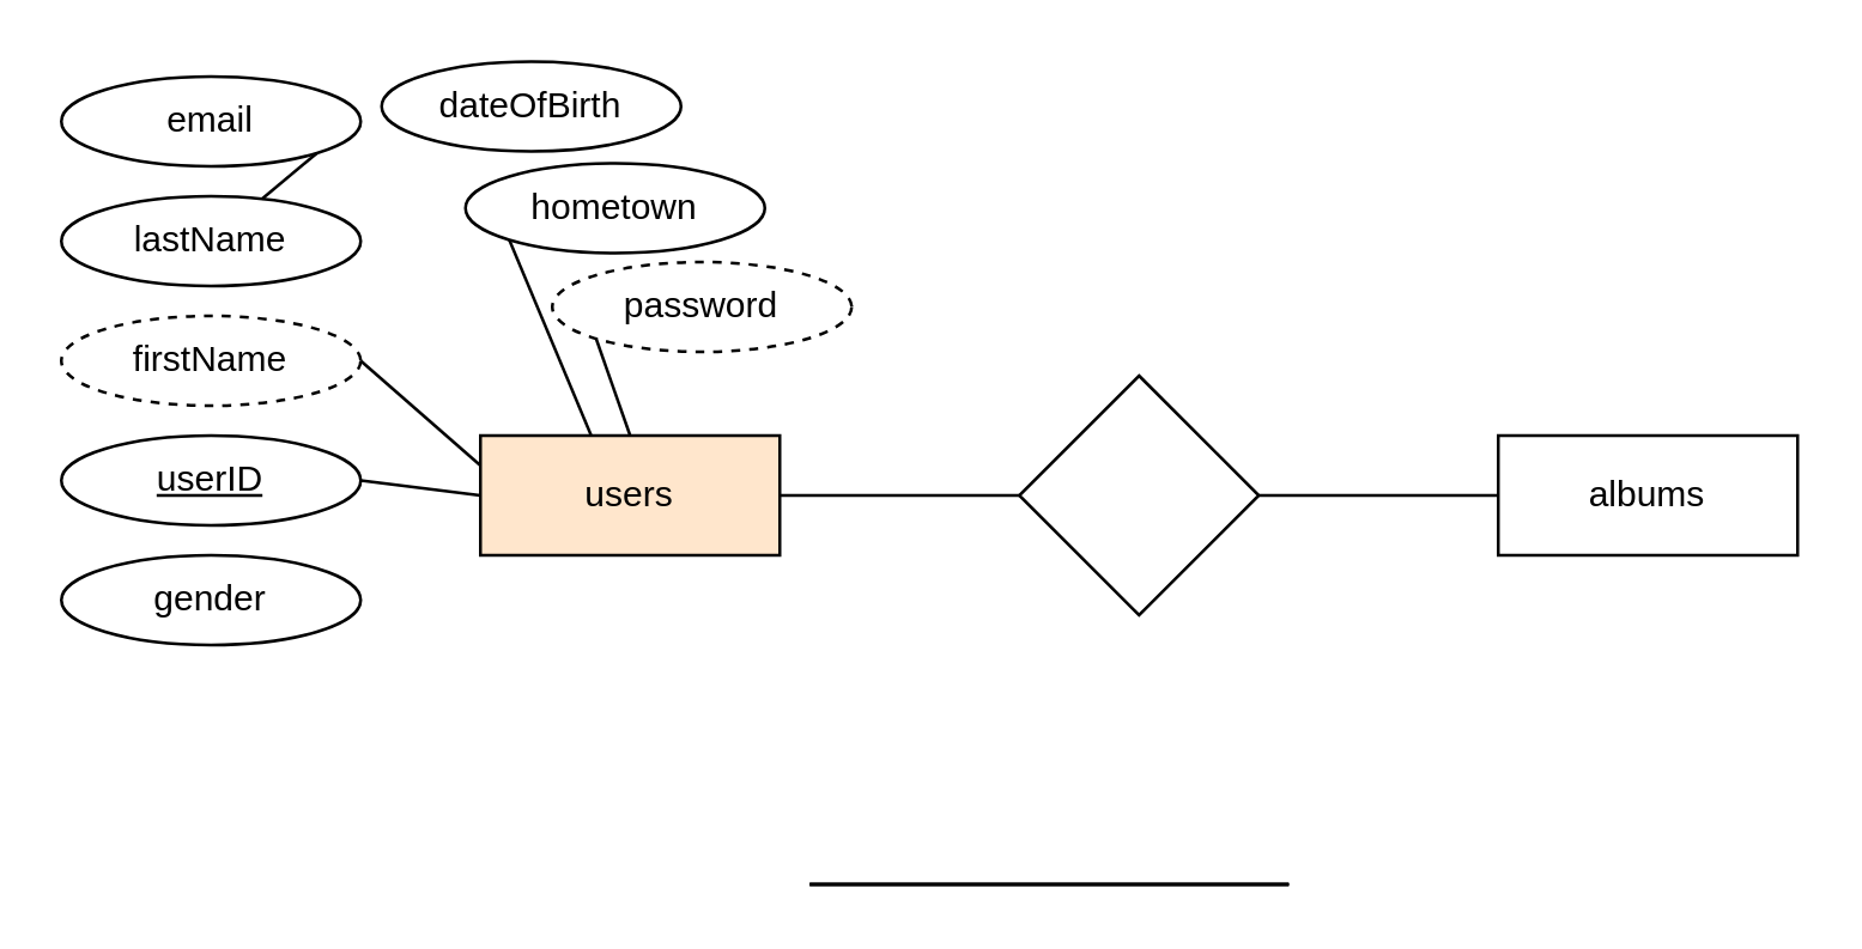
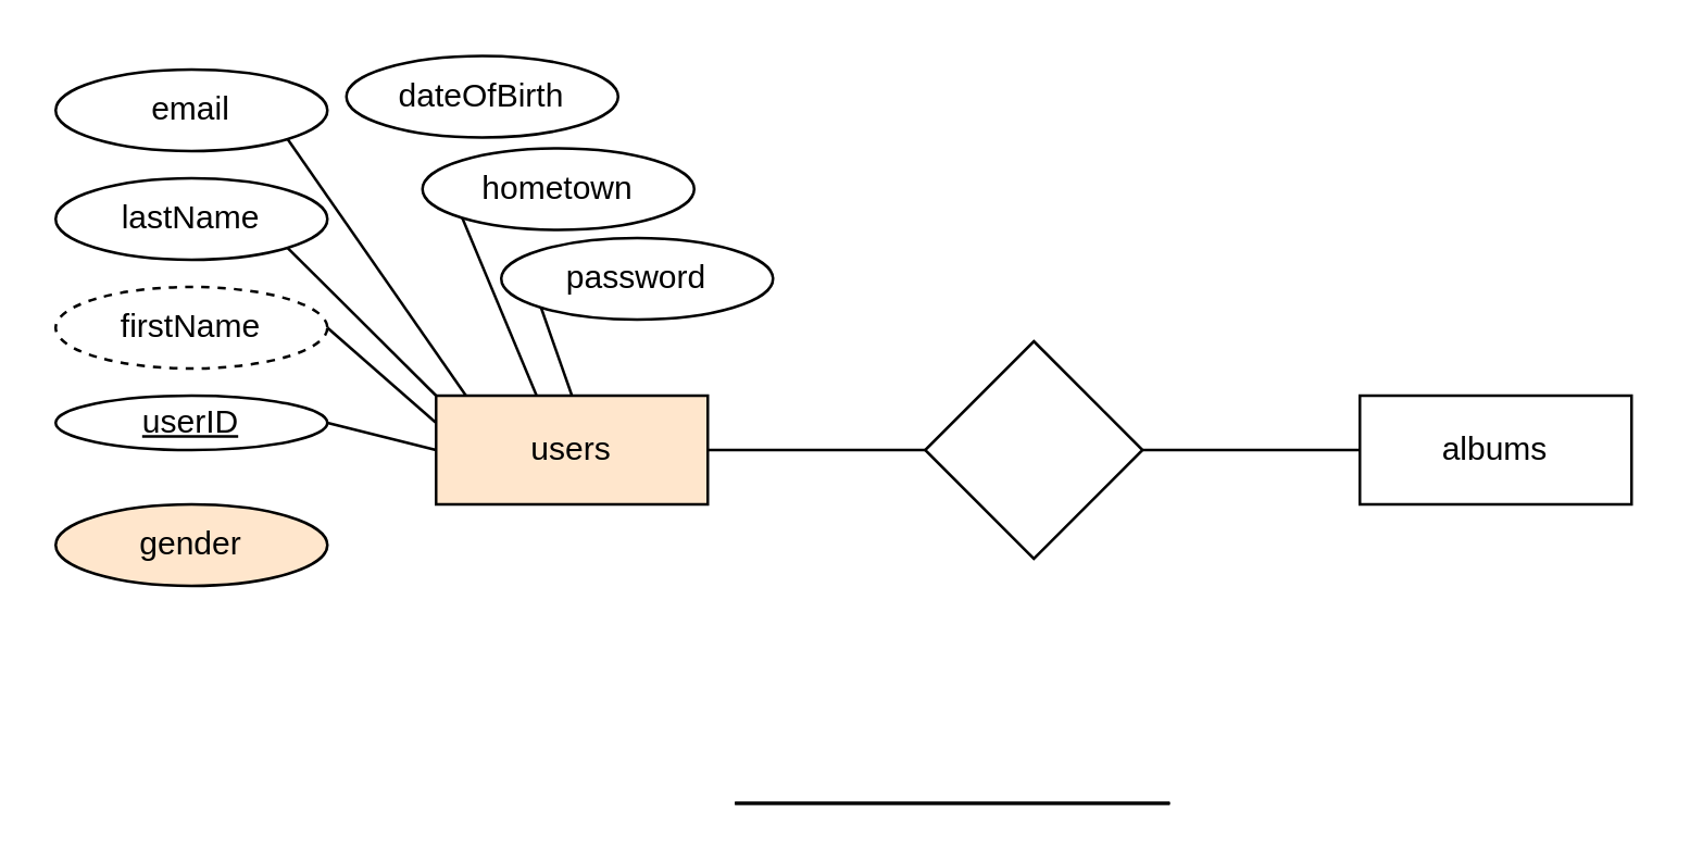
- <mxCell id="13" value="" style="endArrow=none;html=1;rounded=0;strokeColor=default;exitX=1;exitY=1;exitDx=0;exitDy=0;" edge="1" parent="1" source="6" target="5"><mxGeometry relative="1" as="geometry"><mxPoint x="150" y="105" as="sourcePoint" /><mxPoint x="310" y="105" as="targetPoint" /></mxGeometry></mxCell>
+ <mxCell id="13" value="" style="endArrow=none;html=1;rounded=0;strokeColor=default;exitX=1;exitY=1;exitDx=0;exitDy=0;entryX=0.11;entryY=0;entryDx=0;entryDy=0;entryPerimeter=0;" edge="1" parent="1" source="6" target="2"><mxGeometry relative="1" as="geometry"><mxPoint x="150" y="105" as="sourcePoint" /><mxPoint x="310" y="105" as="targetPoint" /></mxGeometry></mxCell>
- <mxCell id="10" value="password" style="ellipse;whiteSpace=wrap;html=1;align=center;dashed=1;" vertex="1" parent="1"><mxGeometry x="184" y="87" width="100" height="30" as="geometry" /></mxCell>
+ <mxCell id="10" value="password" style="ellipse;whiteSpace=wrap;html=1;align=center;" vertex="1" parent="1"><mxGeometry x="184" y="87" width="100" height="30" as="geometry" /></mxCell>
+ <mxCell id="14" value="" style="endArrow=none;html=1;rounded=0;strokeColor=default;exitX=1;exitY=1;exitDx=0;exitDy=0;entryX=0;entryY=0;entryDx=0;entryDy=0;" edge="1" parent="1" source="5" target="2"><mxGeometry relative="1" as="geometry"><mxPoint x="270" y="295" as="sourcePoint" /><mxPoint x="430" y="295" as="targetPoint" /></mxGeometry></mxCell>
- <mxCell id="3" value="userID" style="ellipse;whiteSpace=wrap;html=1;align=center;fontStyle=4;" vertex="1" parent="1"><mxGeometry x="20" y="145" width="100" height="30" as="geometry" /></mxCell>
+ <mxCell id="3" value="userID" style="ellipse;whiteSpace=wrap;html=1;align=center;fontStyle=4;" vertex="1" parent="1"><mxGeometry x="20" y="145" width="100" height="20" as="geometry" /></mxCell>
- <mxCell id="9" value="gender" style="ellipse;whiteSpace=wrap;html=1;align=center;" vertex="1" parent="1"><mxGeometry x="20" y="185" width="100" height="30" as="geometry" /></mxCell>
+ <mxCell id="9" value="gender" style="ellipse;whiteSpace=wrap;html=1;align=center;fillColor=#ffe6cc;" vertex="1" parent="1"><mxGeometry x="20" y="185" width="100" height="30" as="geometry" /></mxCell>
